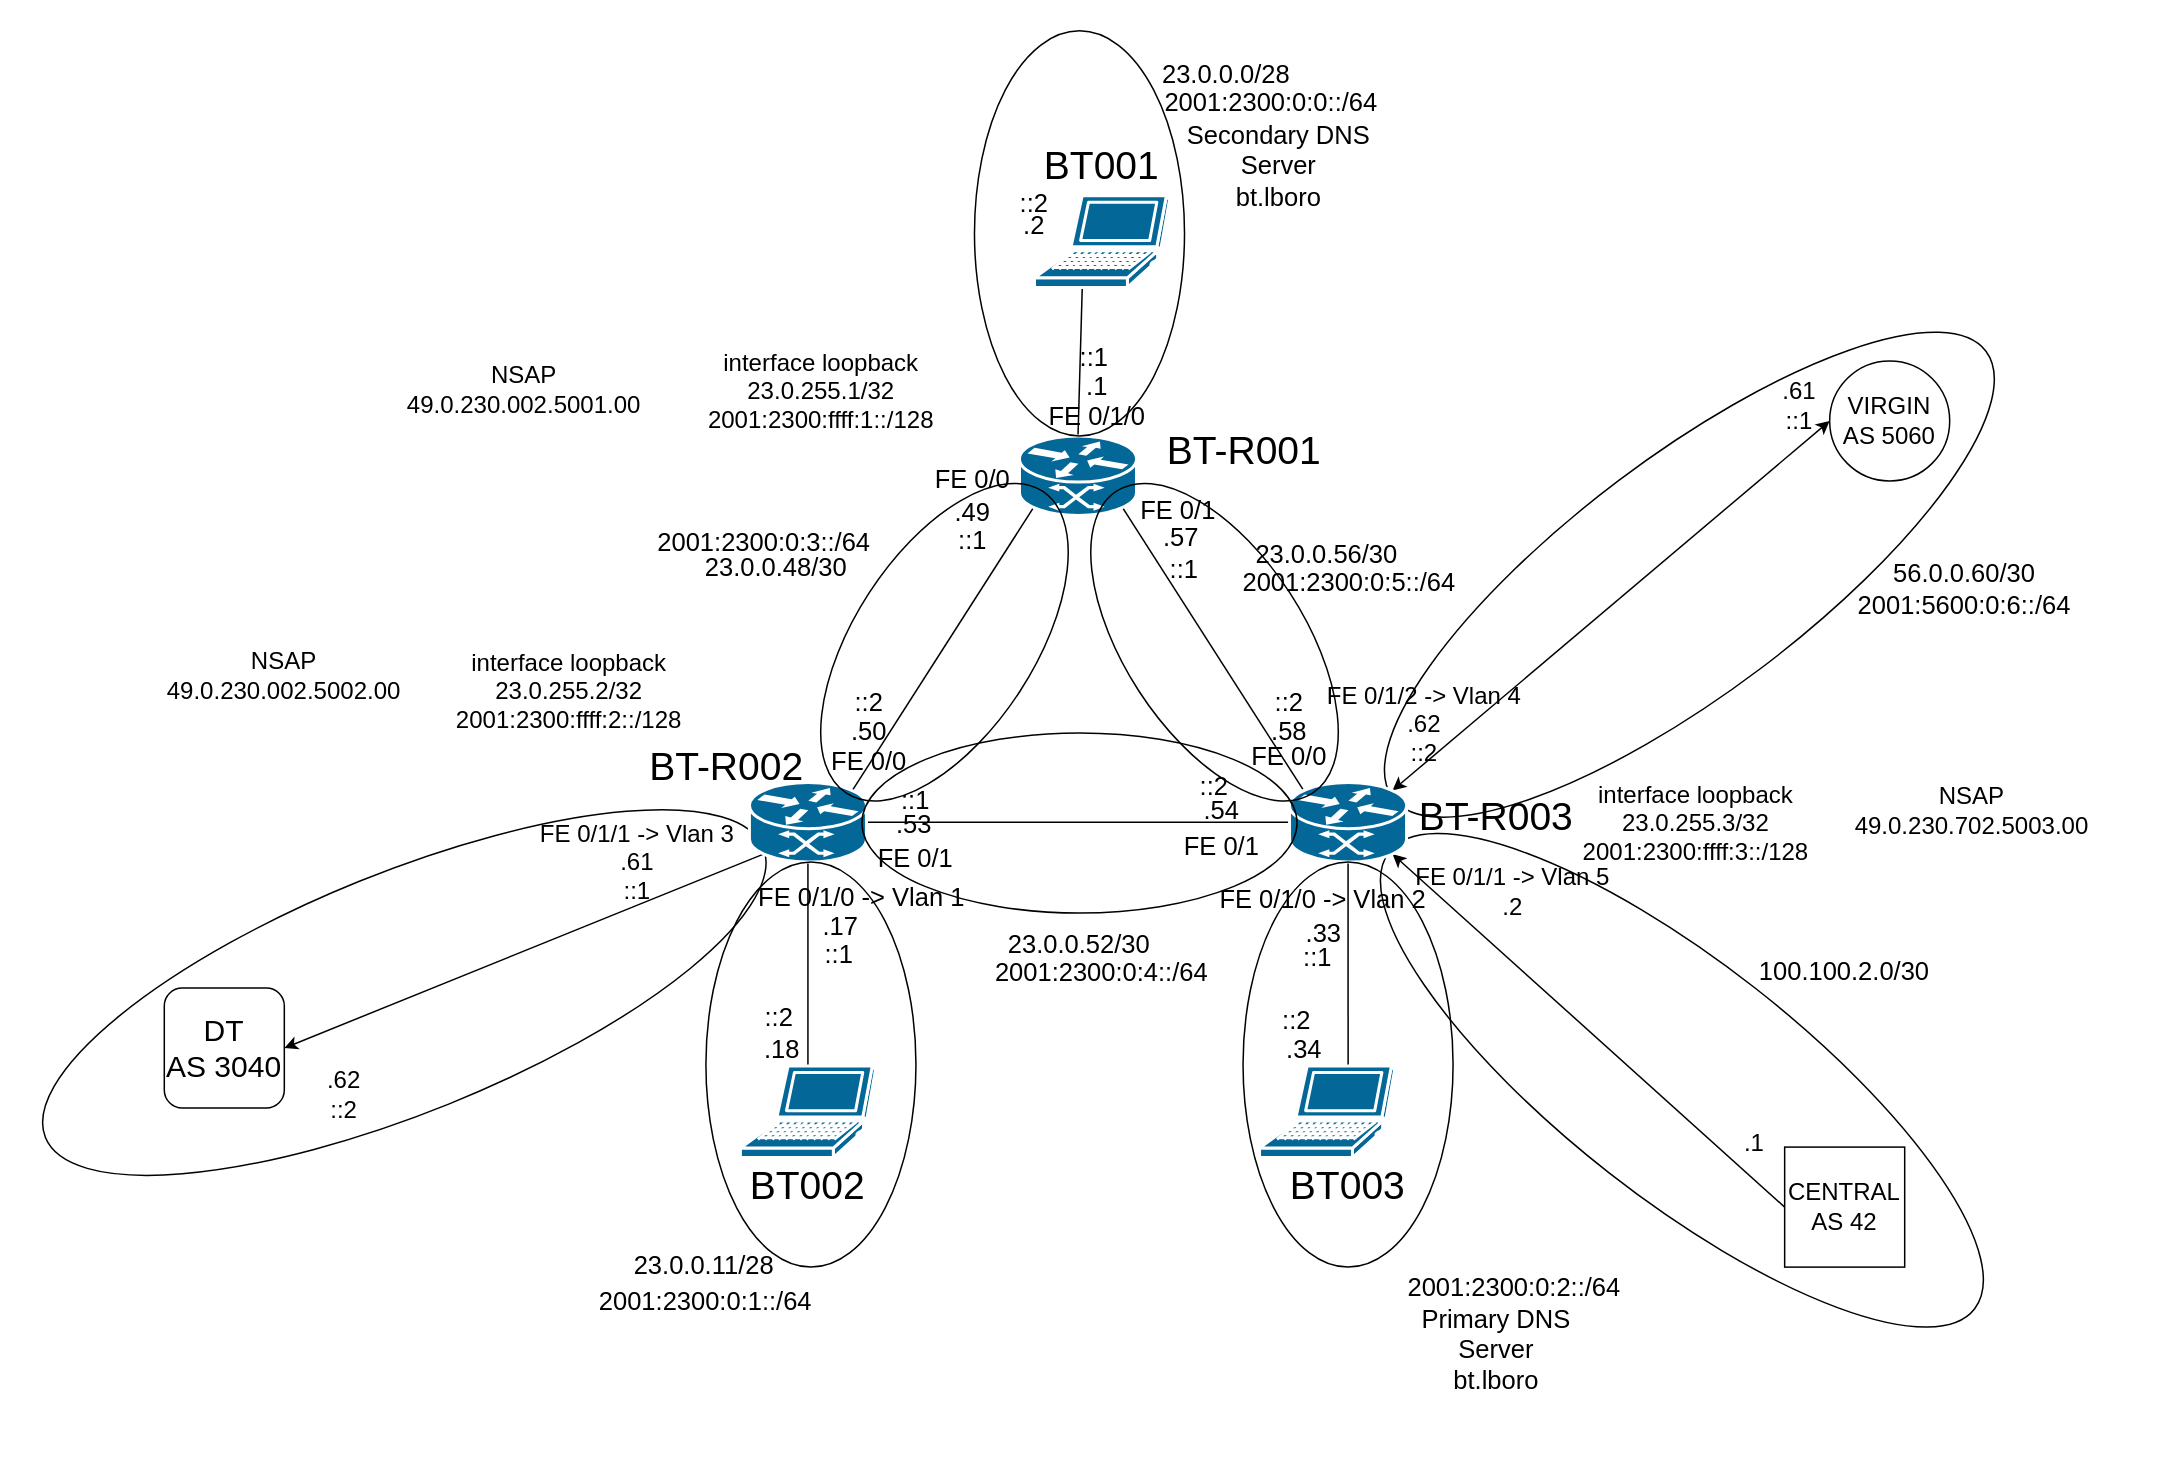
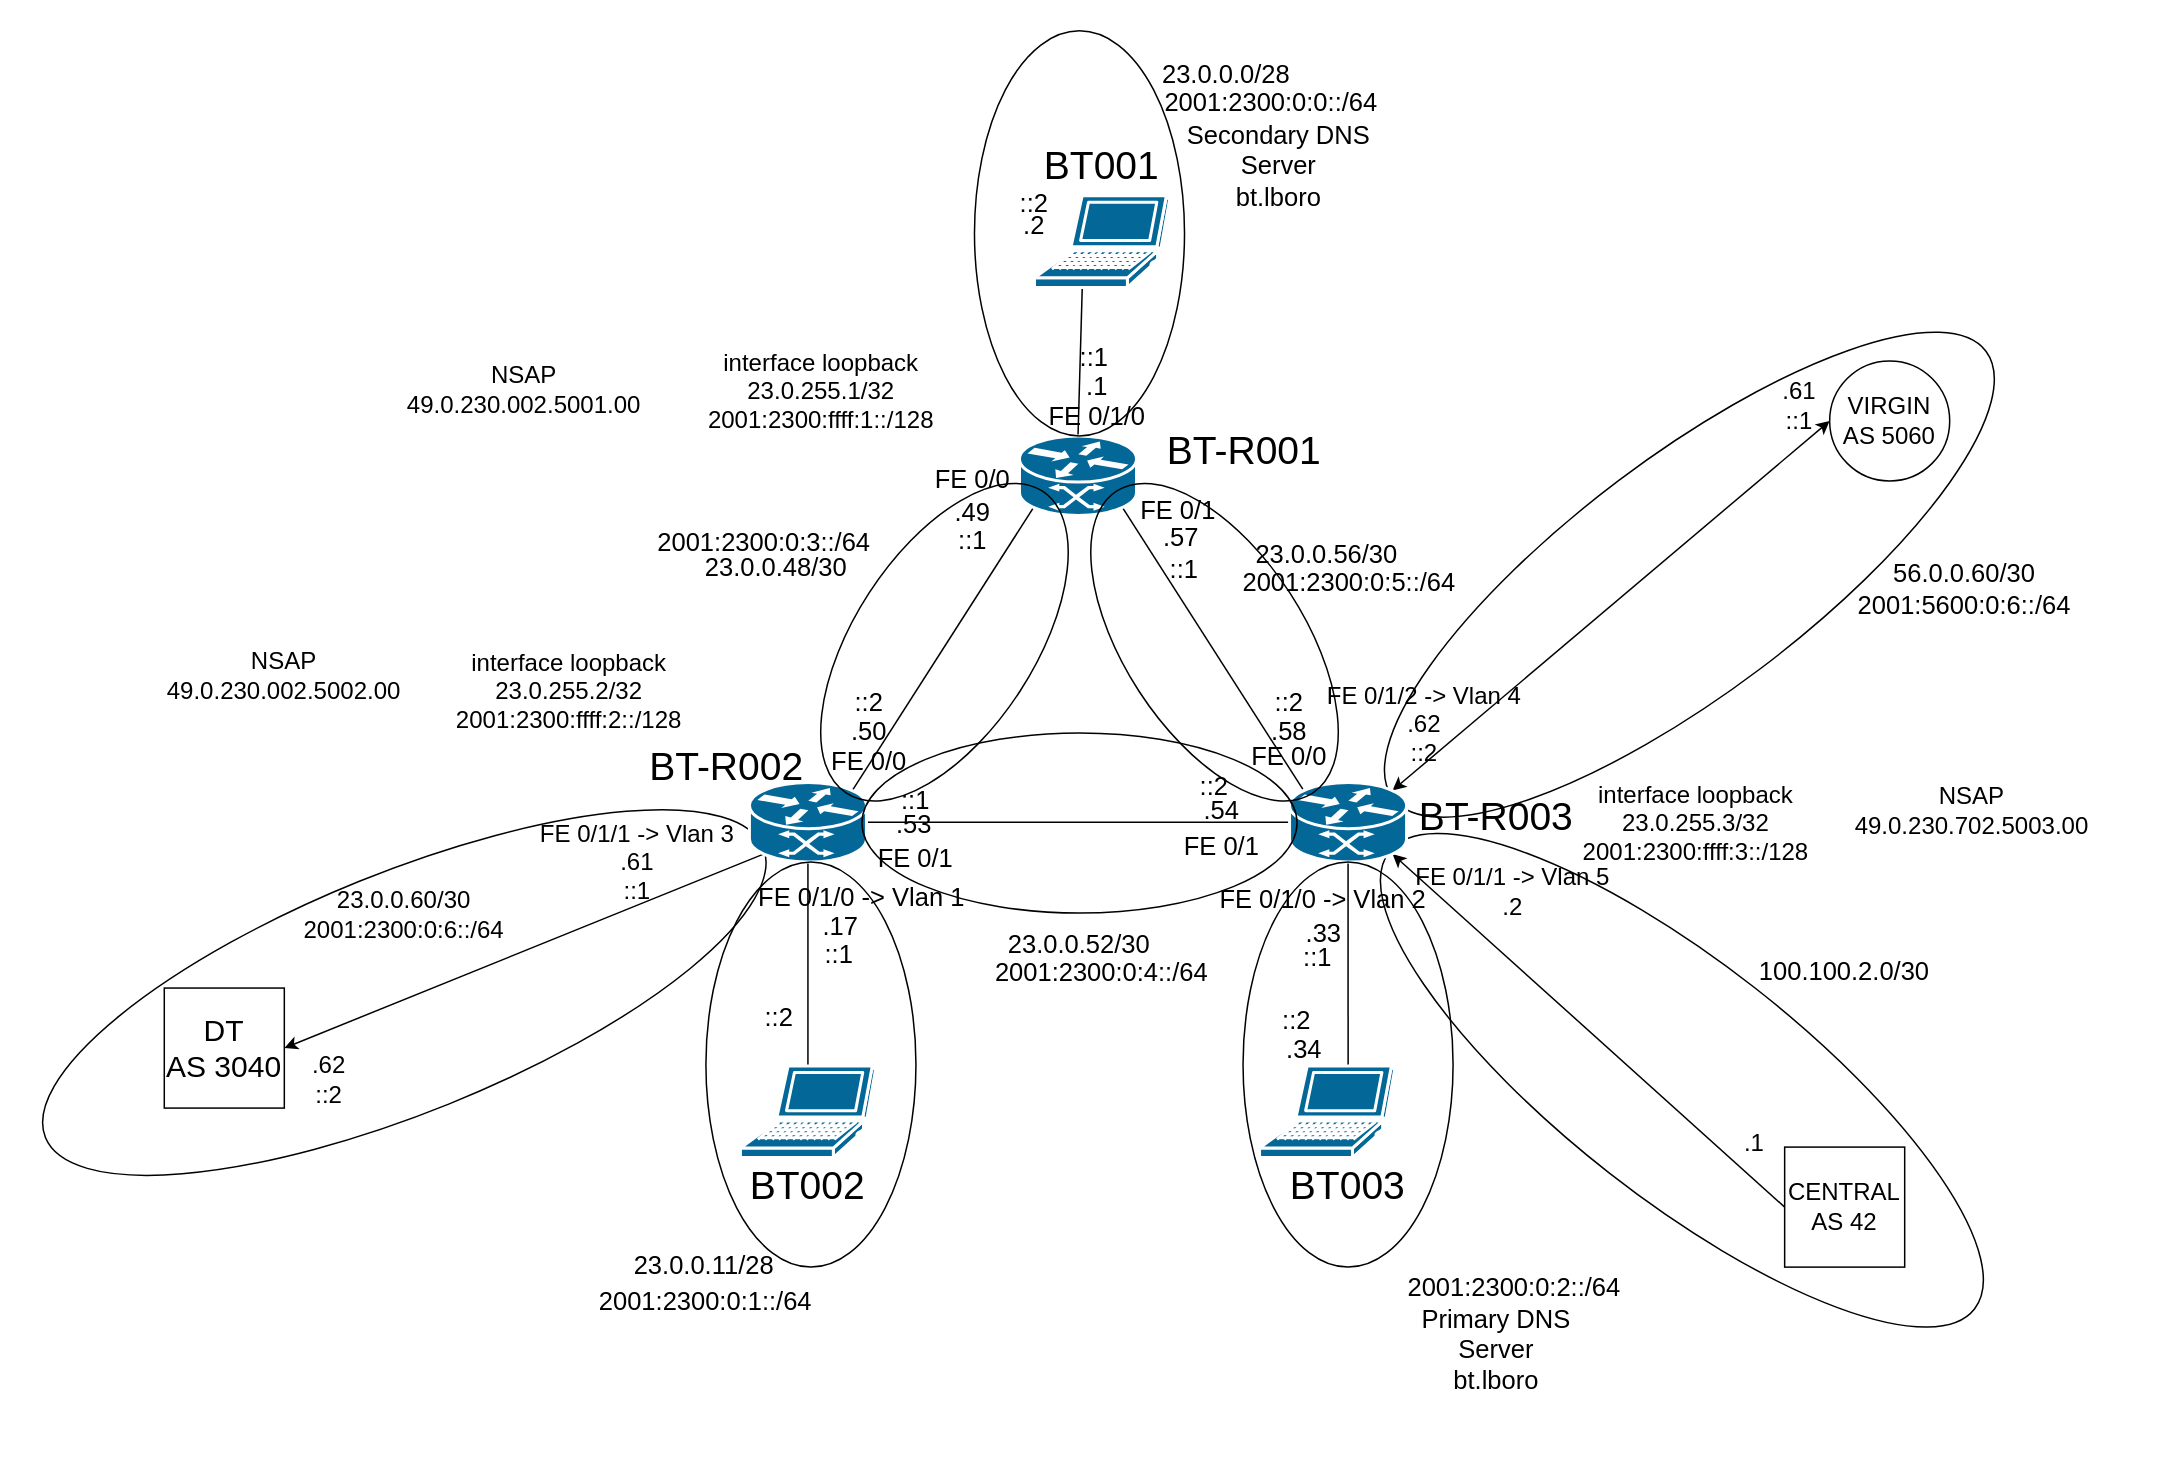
+ <mxCell id="45" value="23.0.0.60/30&lt;br&gt;2001:2300:0:6::/64" style="text;html=1;strokeColor=none;fillColor=none;align=center;verticalAlign=middle;whiteSpace=wrap;rounded=0;fontSize=16;" parent="1" vertex="1"><mxGeometry x="190" y="599" width="40" height="20" as="geometry" /></mxCell>
- <mxCell id="44" value="&lt;font style=&quot;font-size: 20px&quot;&gt;DT&lt;br&gt;AS 3040&lt;br&gt;&lt;/font&gt;" style="whiteSpace=wrap;html=1;aspect=fixed;rounded=1;" parent="1" vertex="1"><mxGeometry x="50" y="658" width="80" height="80" as="geometry" /></mxCell>
+ <mxCell id="44" value="&lt;font style=&quot;font-size: 20px&quot;&gt;DT&lt;br&gt;AS 3040&lt;br&gt;&lt;/font&gt;" style="whiteSpace=wrap;html=1;aspect=fixed;" parent="1" vertex="1"><mxGeometry x="50" y="658" width="80" height="80" as="geometry" /></mxCell>
- <mxCell id="65" value=".18" style="text;html=1;strokeColor=none;fillColor=none;align=center;verticalAlign=middle;whiteSpace=wrap;rounded=0;fontSize=17;" parent="64" vertex="1"><mxGeometry x="32" y="20" width="40" height="20" as="geometry" /></mxCell>
- <mxCell id="47" value=".62&lt;br&gt;::2" style="text;html=1;strokeColor=none;fillColor=none;align=center;verticalAlign=middle;whiteSpace=wrap;rounded=0;fontSize=16;" parent="1" vertex="1"><mxGeometry x="150" y="719" width="40" height="20" as="geometry" /></mxCell>
+ <mxCell id="47" value=".62&lt;br&gt;::2" style="text;html=1;strokeColor=none;fillColor=none;align=center;verticalAlign=middle;whiteSpace=wrap;rounded=0;fontSize=16;" parent="1" vertex="1"><mxGeometry x="140" y="709" width="40" height="20" as="geometry" /></mxCell>
